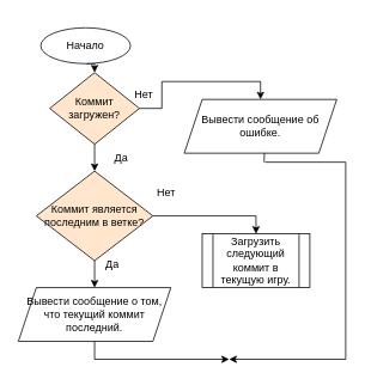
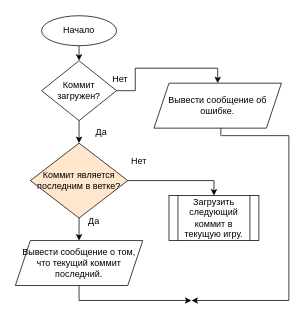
- <mxCell id="3" value="Начало" style="ellipse;whiteSpace=wrap;html=1;" parent="1" vertex="1"><mxGeometry x="45" y="30" width="100" height="40" as="geometry" /></mxCell>
+ <mxCell id="3" value="Начало" style="ellipse;whiteSpace=wrap;html=1;" parent="1" vertex="1"><mxGeometry x="55" y="20" width="100" height="40" as="geometry" /></mxCell>
- <mxCell id="6" value="Коммит загружен?" style="rhombus;whiteSpace=wrap;html=1;fillColor=#ffe6cc;" parent="1" vertex="1"><mxGeometry x="55" y="80" width="100" height="80" as="geometry" /></mxCell>
+ <mxCell id="6" value="Коммит загружен?" style="rhombus;whiteSpace=wrap;html=1;" parent="1" vertex="1"><mxGeometry x="55" y="80" width="100" height="80" as="geometry" /></mxCell>
